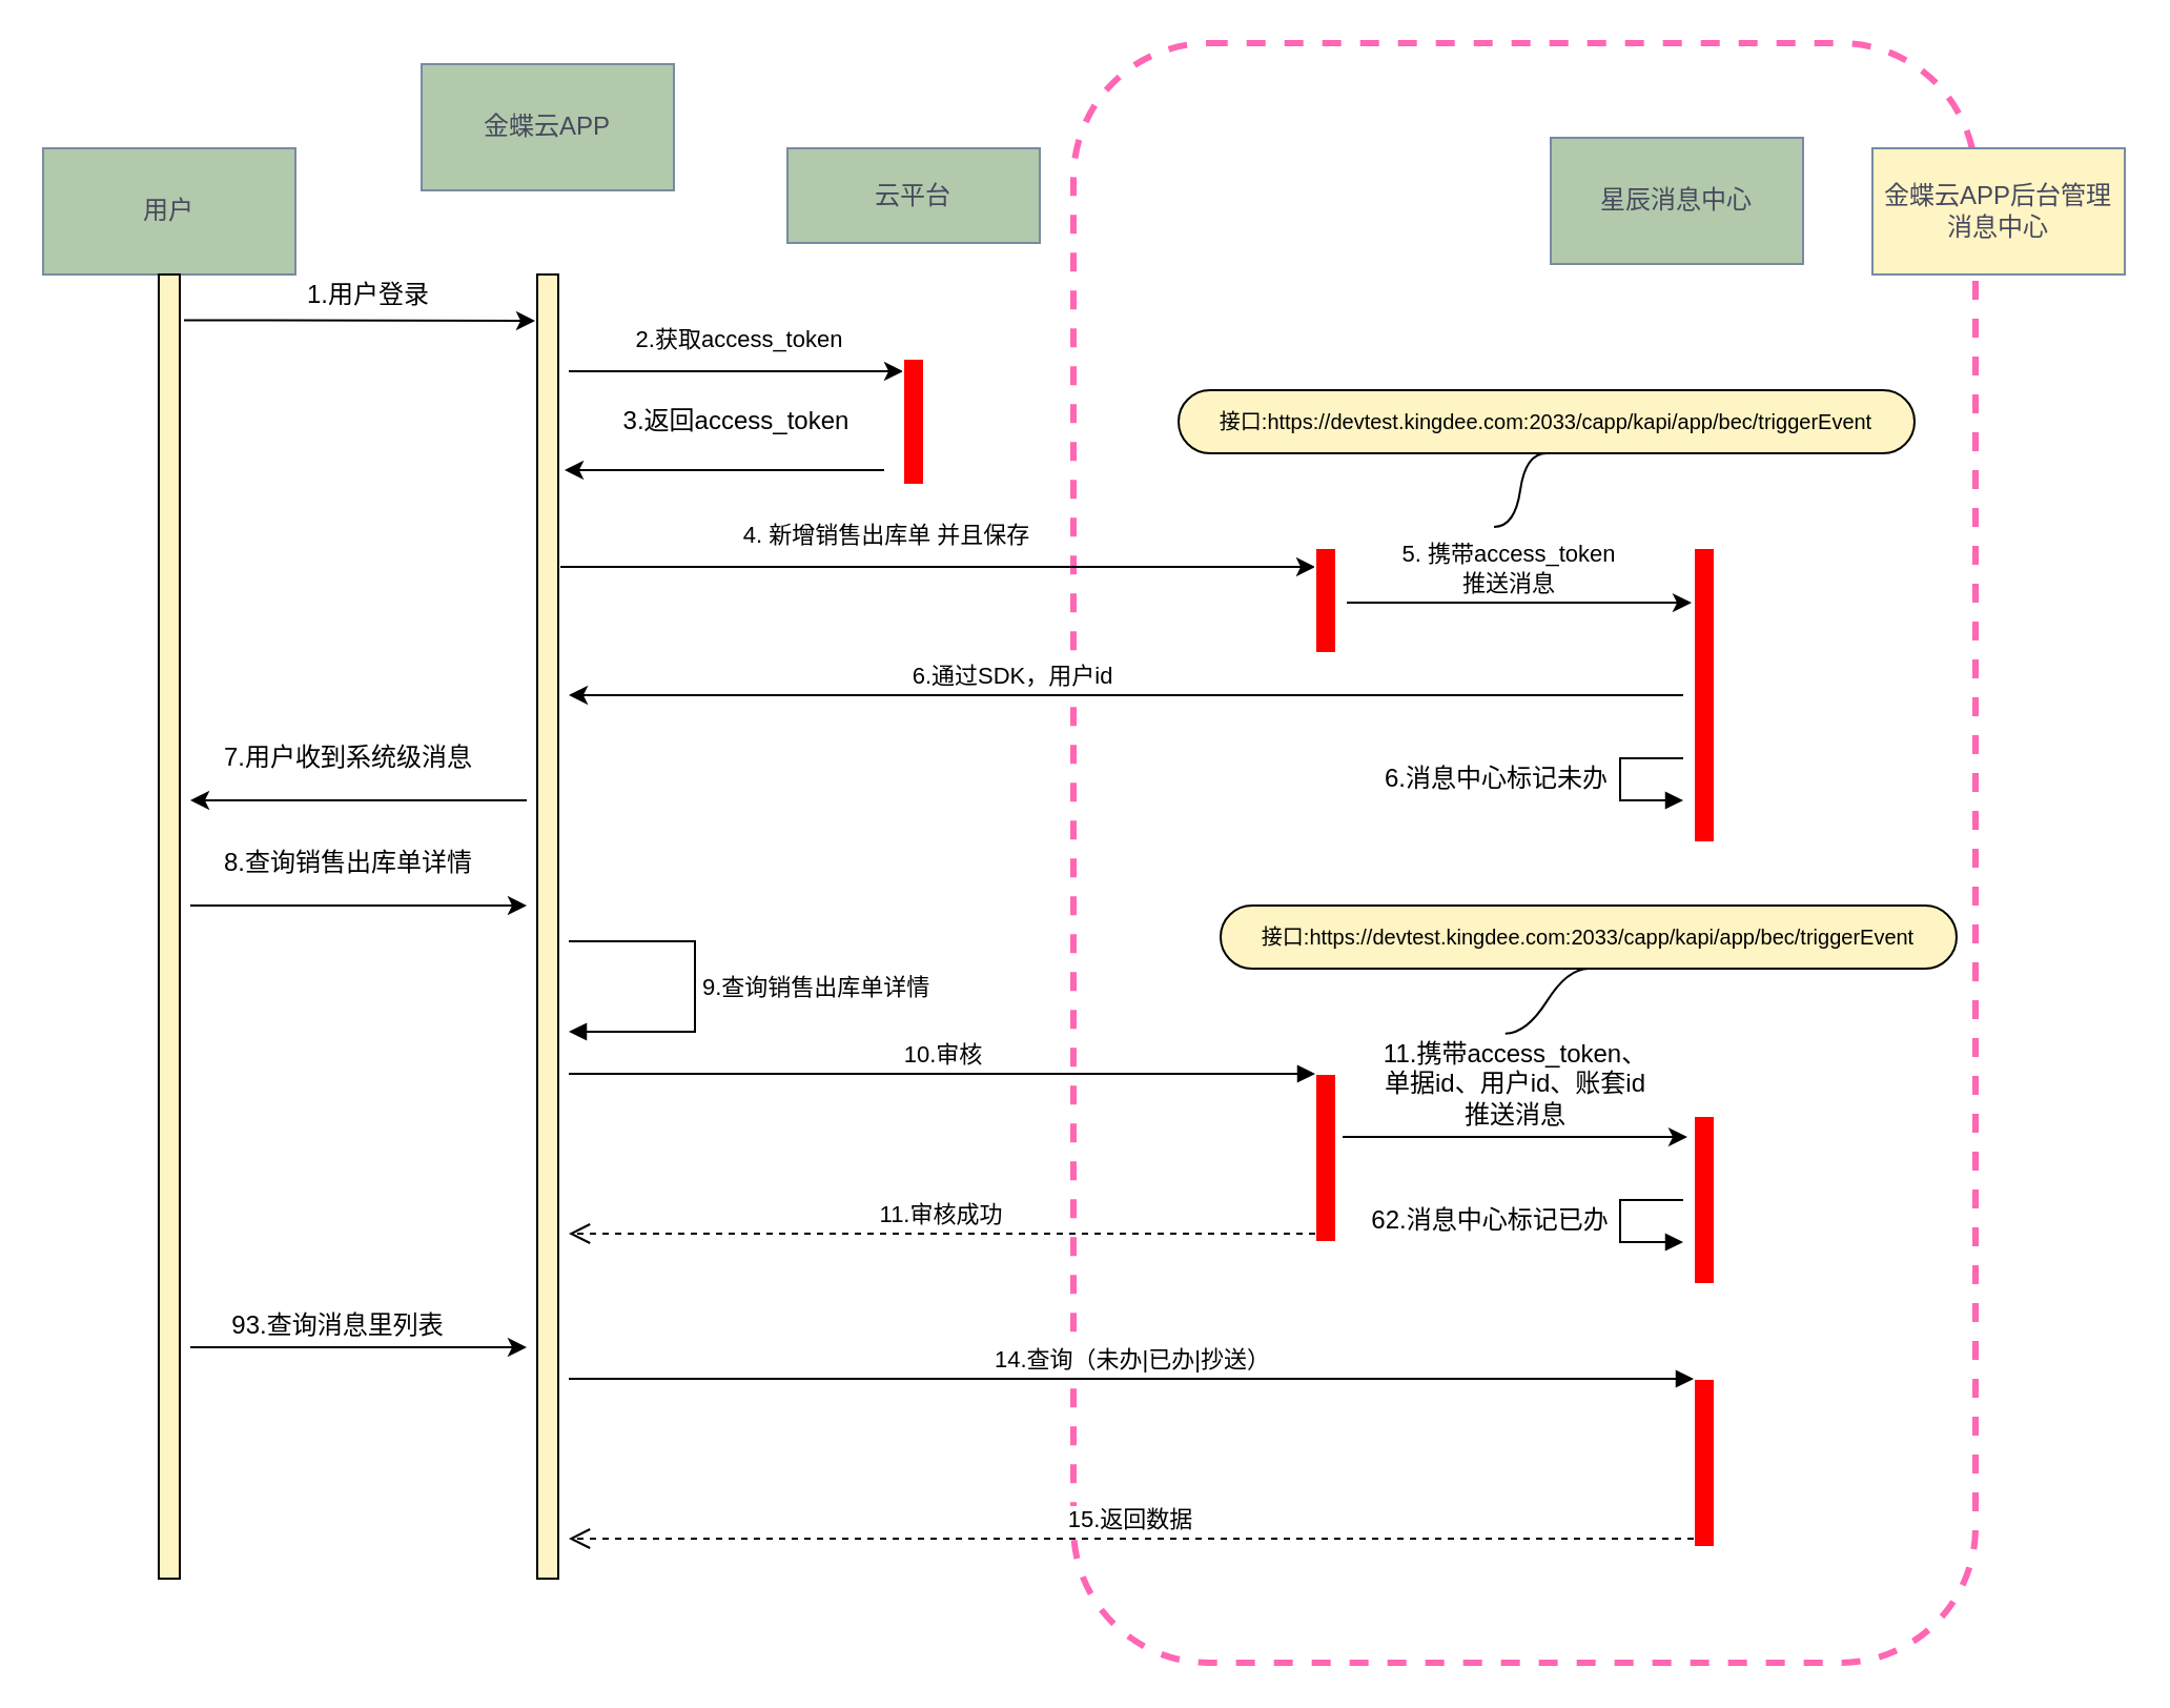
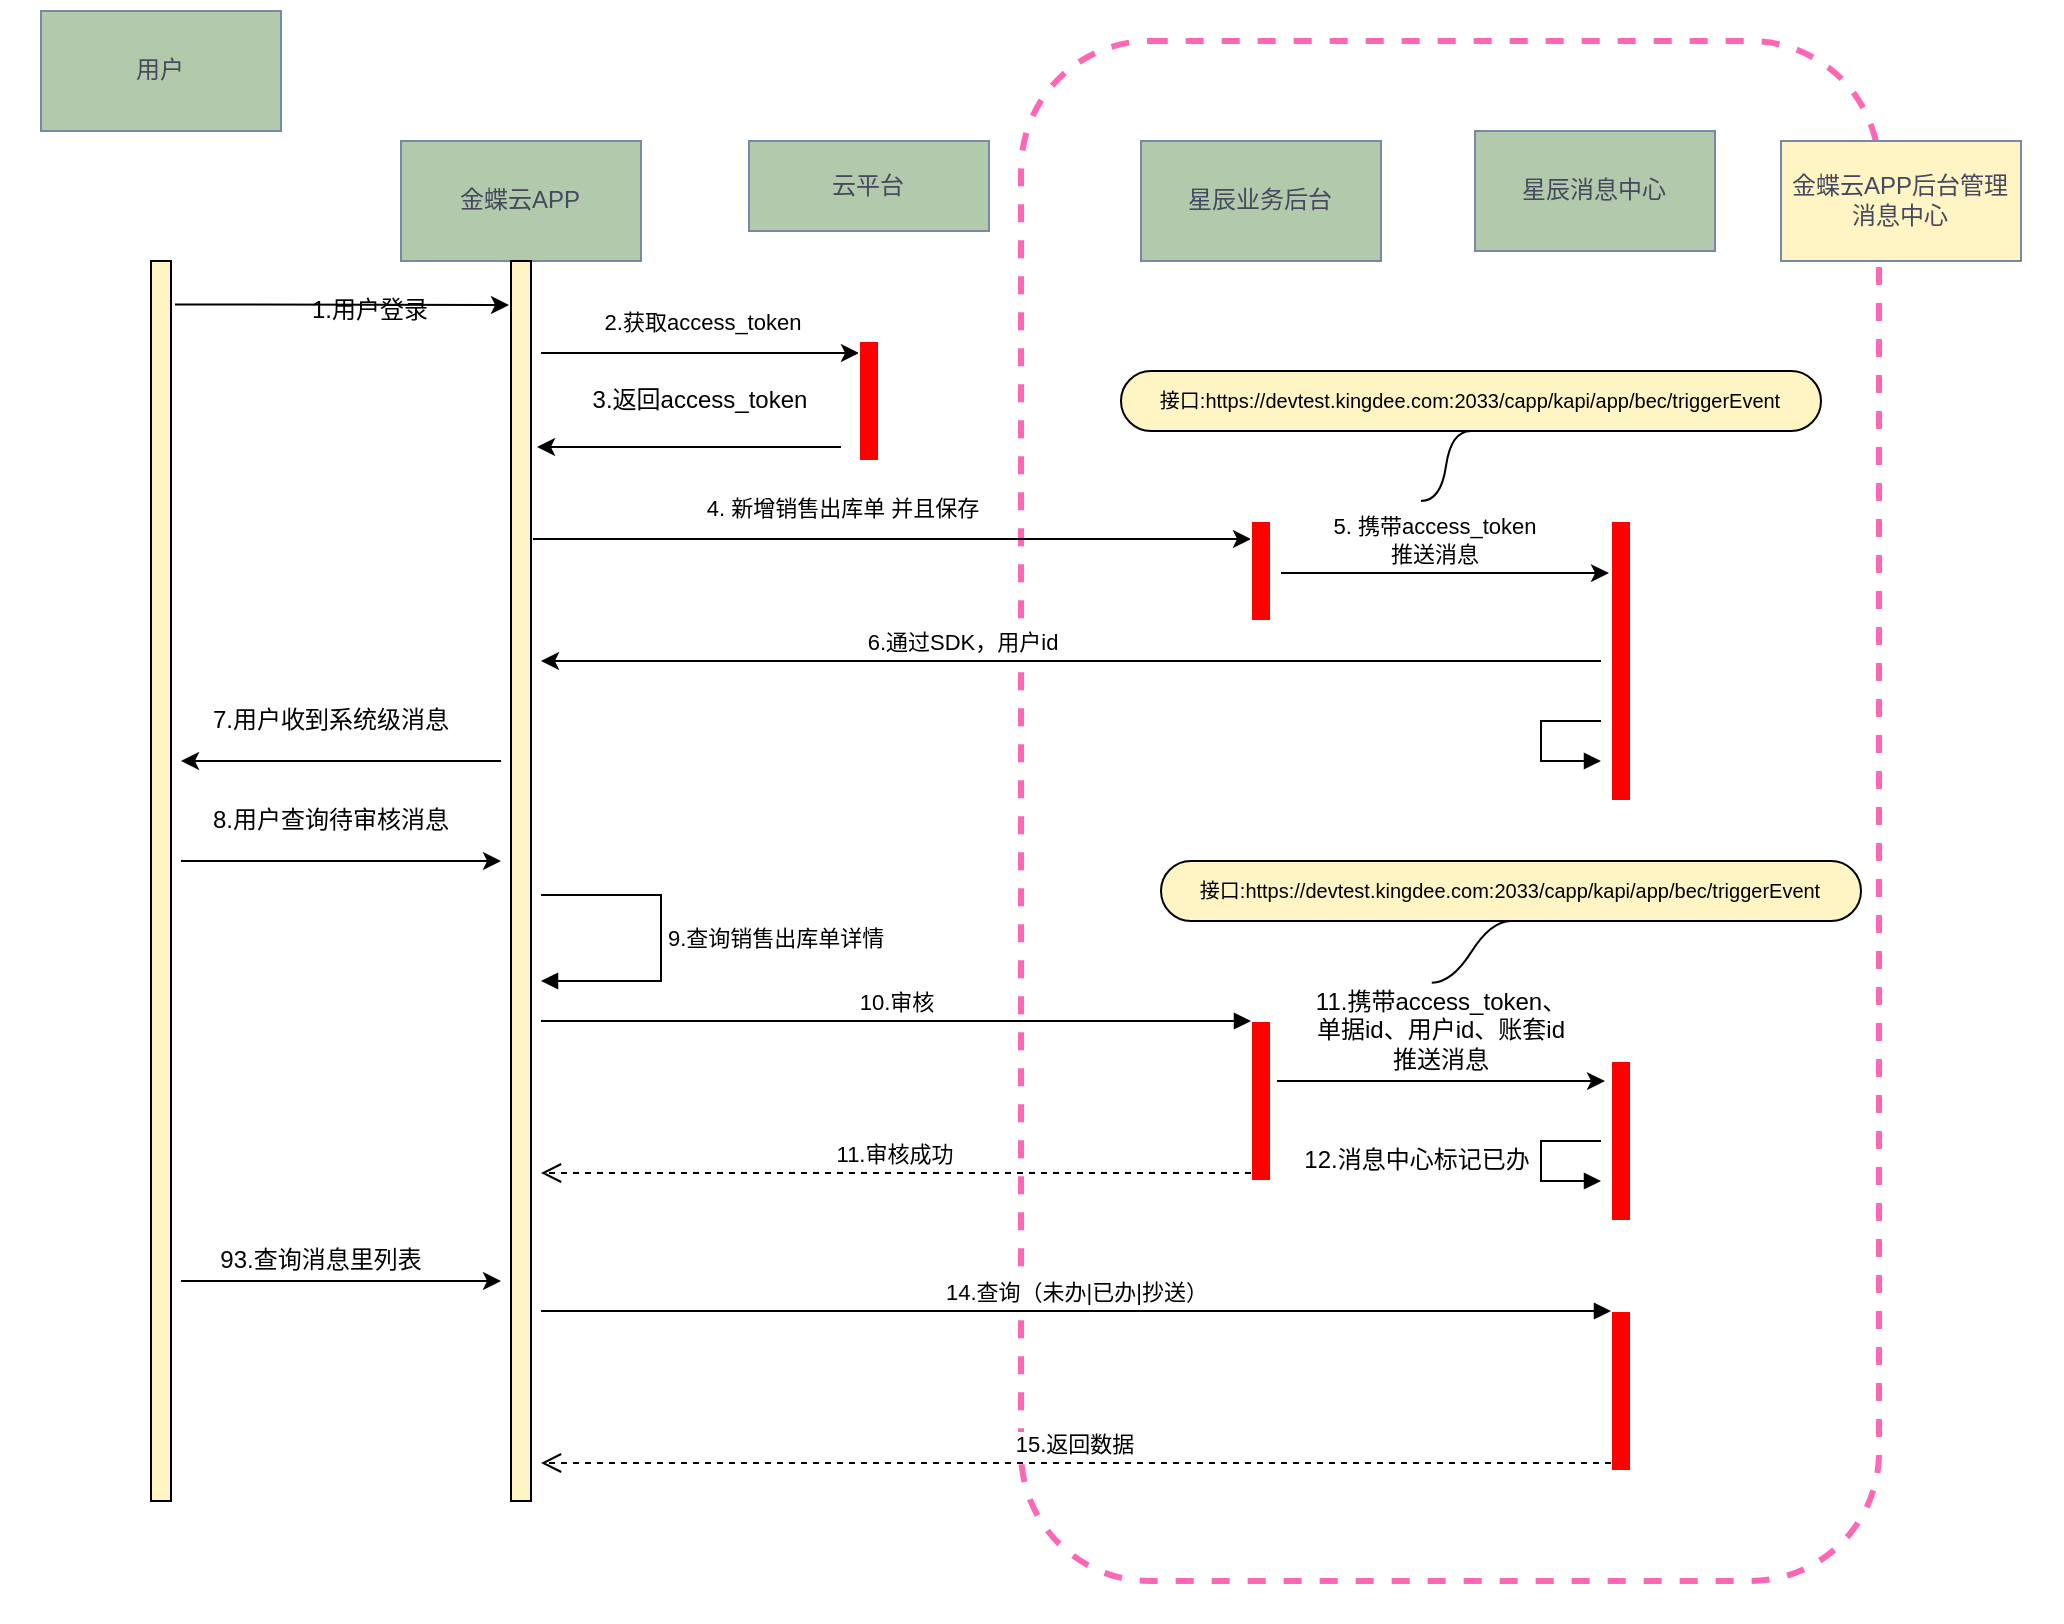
- <mxCell id="4" value="金蝶云APP" style="rounded=0;whiteSpace=wrap;html=1;fillColor=#B2C9AB;strokeColor=#788AA3;fontColor=#46495D;" parent="1" vertex="1"><mxGeometry x="200" y="30" width="120" height="60" as="geometry" /></mxCell>
+ <mxCell id="4" value="金蝶云APP" style="rounded=0;whiteSpace=wrap;html=1;fillColor=#B2C9AB;strokeColor=#788AA3;fontColor=#46495D;" parent="1" vertex="1"><mxGeometry x="200" width="120" height="60" as="geometry" y="70" /></mxCell>
- <mxCell id="3" value="用户" style="rounded=0;whiteSpace=wrap;html=1;fillColor=#B2C9AB;strokeColor=#788AA3;fontColor=#46495D;" parent="1" vertex="1"><mxGeometry width="120" height="60" as="geometry" x="20" y="70" /></mxCell>
+ <mxCell id="3" value="用户" style="rounded=0;whiteSpace=wrap;html=1;fillColor=#B2C9AB;strokeColor=#788AA3;fontColor=#46495D;" parent="1" vertex="1"><mxGeometry x="20" y="5" width="120" height="60" as="geometry" /></mxCell>
+ <mxCell id="5" value="星辰业务后台" style="rounded=0;whiteSpace=wrap;html=1;fillColor=#B2C9AB;strokeColor=#788AA3;fontColor=#46495D;" parent="1" vertex="1"><mxGeometry x="570" width="120" height="60" as="geometry" y="70" /></mxCell>
- <mxCell id="11" value="1.用户登录" style="text;html=1;strokeColor=none;fillColor=none;align=center;verticalAlign=middle;whiteSpace=wrap;rounded=0;" parent="1" vertex="1"><mxGeometry x="140" y="130" width="70" height="20" as="geometry" /></mxCell>
+ <mxCell id="11" value="1.用户登录" style="text;html=1;strokeColor=none;fillColor=none;align=center;verticalAlign=middle;whiteSpace=wrap;rounded=0;" parent="1" vertex="1"><mxGeometry x="150" y="145" width="70" height="20" as="geometry" /></mxCell>
- <mxCell id="36" value="6.消息中心标记未办" style="text;html=1;align=center;verticalAlign=middle;resizable=0;points=[];autosize=1;strokeColor=none;" parent="1" vertex="1"><mxGeometry x="651" y="360" width="120" height="20" as="geometry" /></mxCell>
- <mxCell id="25" value="8.查询销售出库单详情" style="text;html=1;align=center;verticalAlign=middle;resizable=0;points=[];autosize=1;strokeColor=none;" parent="1" vertex="1"><mxGeometry x="100" y="400" width="130" height="20" as="geometry" /></mxCell>
+ <mxCell id="25" value="8.用户查询待审核消息" style="text;html=1;align=center;verticalAlign=middle;resizable=0;points=[];autosize=1;strokeColor=none;" parent="1" vertex="1"><mxGeometry x="100" y="400" width="130" height="20" as="geometry" /></mxCell>
- <mxCell id="34" value="62.消息中心标记已办" style="text;html=1;align=center;verticalAlign=middle;resizable=0;points=[];autosize=1;strokeColor=none;" parent="1" vertex="1"><mxGeometry x="643" y="570" width="130" height="20" as="geometry" /></mxCell>
+ <mxCell id="34" value="12.消息中心标记已办" style="text;html=1;align=center;verticalAlign=middle;resizable=0;points=[];autosize=1;strokeColor=none;" parent="1" vertex="1"><mxGeometry x="643" y="570" width="130" height="20" as="geometry" /></mxCell>
